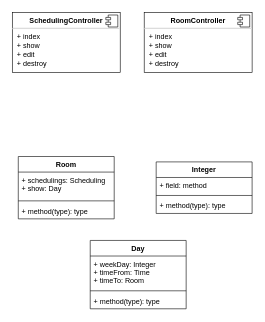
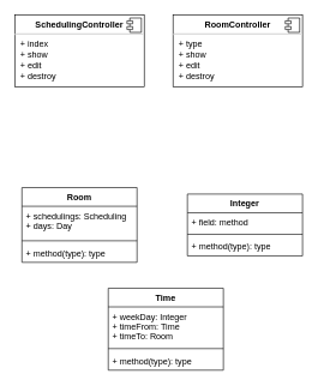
- <mxCell id="14" value="&lt;p style=&quot;margin: 0px ; margin-top: 6px ; text-align: center&quot;&gt;&lt;b&gt;RoomController&lt;/b&gt;&lt;/p&gt;&lt;hr&gt;&lt;p style=&quot;margin: 0px ; margin-left: 8px&quot;&gt;+ index&lt;br&gt;+ show&lt;/p&gt;&lt;p style=&quot;margin: 0px ; margin-left: 8px&quot;&gt;+ edit&lt;/p&gt;&lt;p style=&quot;margin: 0px ; margin-left: 8px&quot;&gt;+ destroy&lt;/p&gt;" style="align=left;overflow=fill;html=1;dropTarget=0;" vertex="1" parent="1"><mxGeometry x="240" y="20" width="180" height="100" as="geometry" /></mxCell>
+ <mxCell id="14" value="&lt;p style=&quot;margin: 0px ; margin-top: 6px ; text-align: center&quot;&gt;&lt;b&gt;RoomController&lt;/b&gt;&lt;/p&gt;&lt;hr&gt;&lt;p style=&quot;margin: 0px ; margin-left: 8px&quot;&gt;+ type&lt;br&gt;+ show&lt;/p&gt;&lt;p style=&quot;margin: 0px ; margin-left: 8px&quot;&gt;+ edit&lt;/p&gt;&lt;p style=&quot;margin: 0px ; margin-left: 8px&quot;&gt;+ destroy&lt;/p&gt;" style="align=left;overflow=fill;html=1;dropTarget=0;" vertex="1" parent="1"><mxGeometry x="240" y="20" width="180" height="100" as="geometry" /></mxCell>
- <mxCell id="3" value="+ schedulings: Scheduling&#10;+ show: Day" style="text;strokeColor=none;fillColor=none;align=left;verticalAlign=top;spacingLeft=4;spacingRight=4;overflow=hidden;rotatable=0;points=[[0,0.5],[1,0.5]];portConstraint=eastwest;" vertex="1" parent="2"><mxGeometry y="26" width="160" height="44" as="geometry" /></mxCell>
+ <mxCell id="3" value="+ schedulings: Scheduling&#10;+ days: Day" style="text;strokeColor=none;fillColor=none;align=left;verticalAlign=top;spacingLeft=4;spacingRight=4;overflow=hidden;rotatable=0;points=[[0,0.5],[1,0.5]];portConstraint=eastwest;" vertex="1" parent="2"><mxGeometry y="26" width="160" height="44" as="geometry" /></mxCell>
- <mxCell id="10" value="Day" style="swimlane;fontStyle=1;align=center;verticalAlign=top;childLayout=stackLayout;horizontal=1;startSize=26;horizontalStack=0;resizeParent=1;resizeParentMax=0;resizeLast=0;collapsible=1;marginBottom=0;" vertex="1" parent="1"><mxGeometry x="150" y="400" width="160" height="114" as="geometry" /></mxCell>
+ <mxCell id="10" value="Time" style="swimlane;fontStyle=1;align=center;verticalAlign=top;childLayout=stackLayout;horizontal=1;startSize=26;horizontalStack=0;resizeParent=1;resizeParentMax=0;resizeLast=0;collapsible=1;marginBottom=0;" vertex="1" parent="1"><mxGeometry x="150" y="400" width="160" height="114" as="geometry" /></mxCell>
